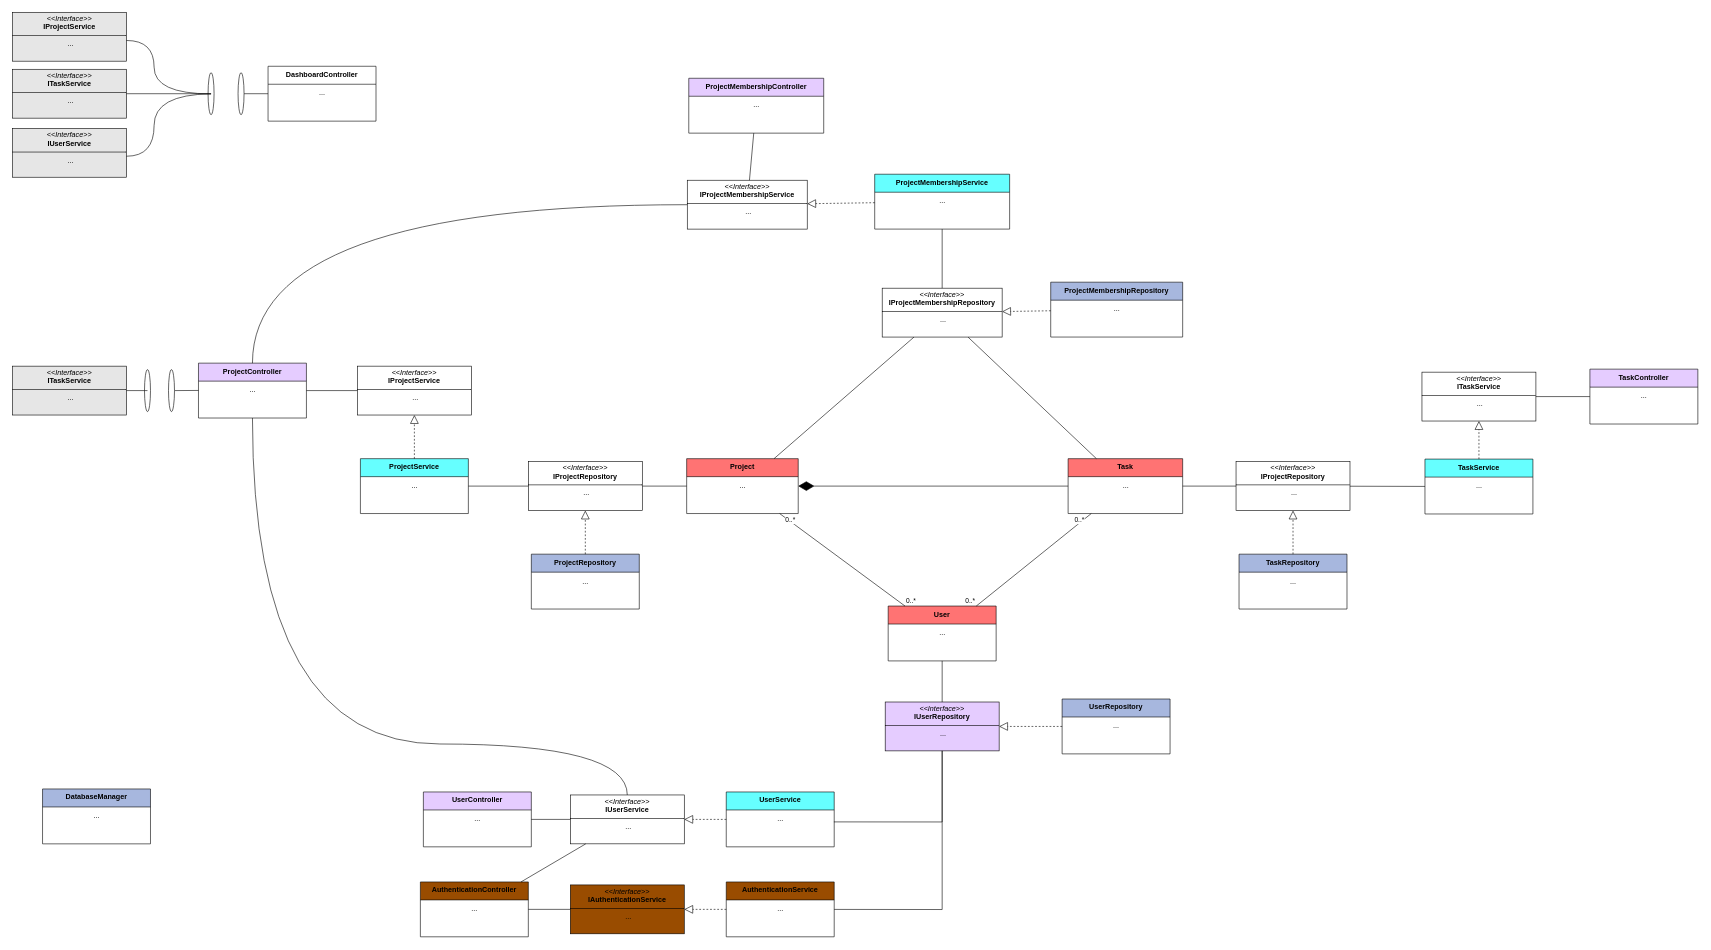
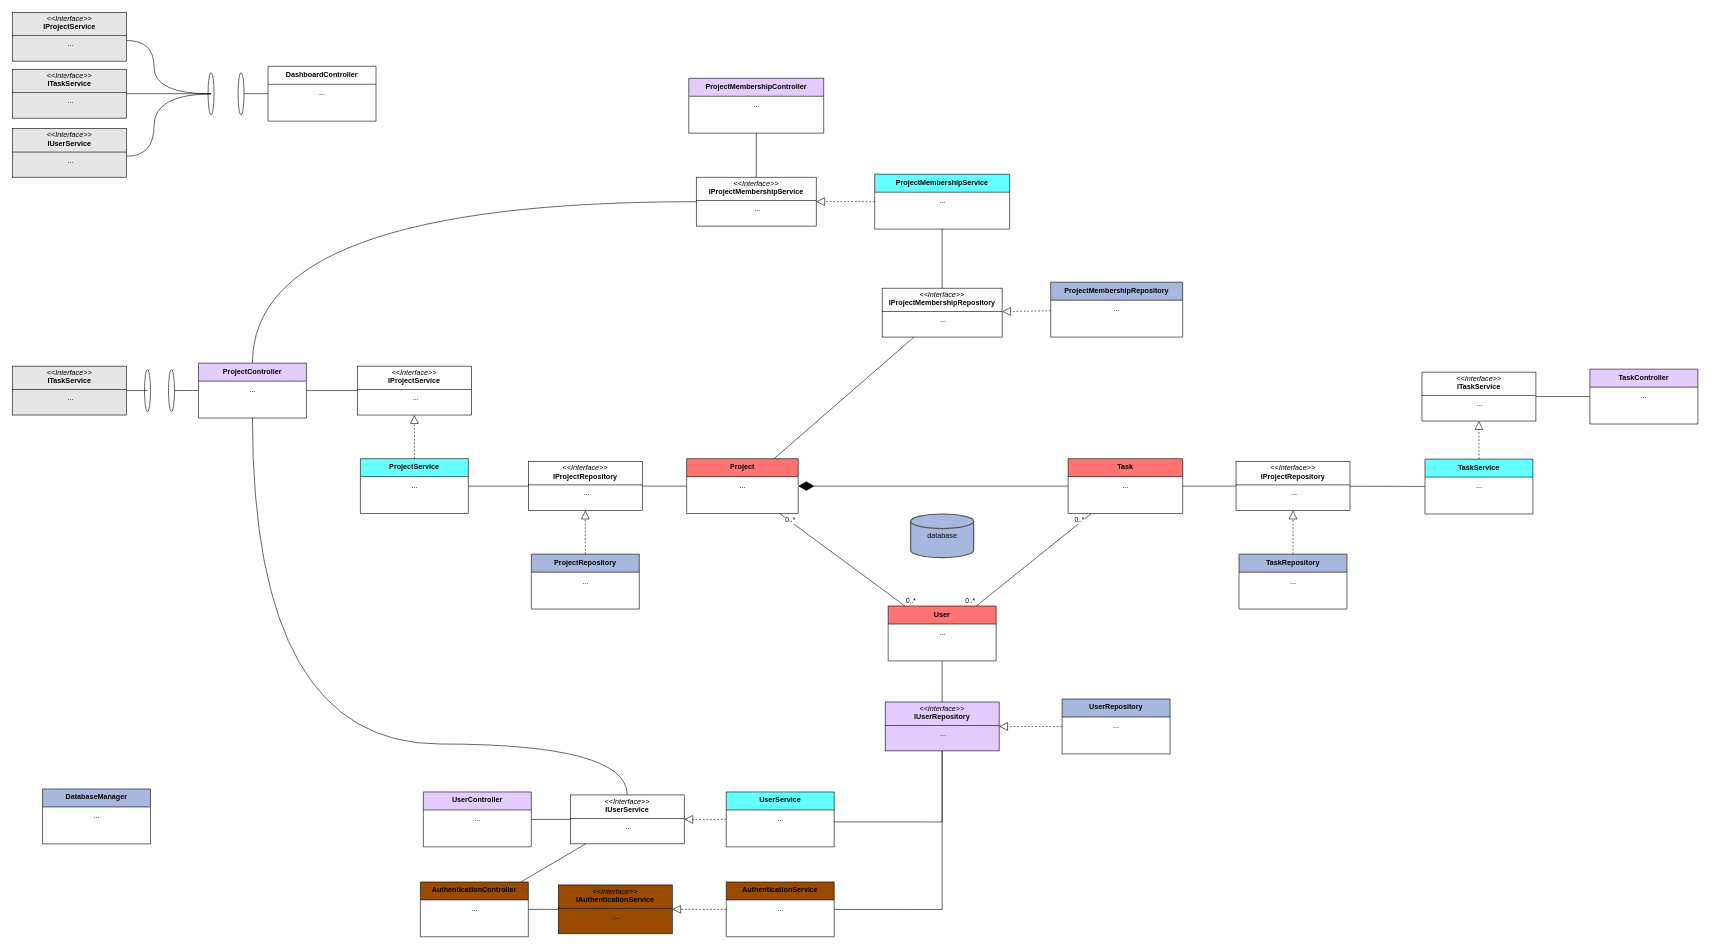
- <mxCell id="55" value="&lt;p style=&quot;margin:0px;margin-top:4px;text-align:center;&quot;&gt;&lt;i&gt;&amp;lt;&amp;lt;Interface&amp;gt;&amp;gt;&lt;/i&gt;&lt;br&gt;&lt;b&gt;IProjectMembershipService&lt;/b&gt;&lt;/p&gt;&lt;hr size=&quot;1&quot; style=&quot;border-style:solid;&quot;&gt;&lt;p style=&quot;text-align: center; margin: 0px 0px 0px 4px;&quot;&gt;...&lt;/p&gt;" style="verticalAlign=top;align=left;overflow=fill;html=1;whiteSpace=wrap;" vertex="1" parent="1"><mxGeometry x="1145" y="300" width="200" height="81.5" as="geometry" /></mxCell>
+ <mxCell id="55" value="&lt;p style=&quot;margin:0px;margin-top:4px;text-align:center;&quot;&gt;&lt;i&gt;&amp;lt;&amp;lt;Interface&amp;gt;&amp;gt;&lt;/i&gt;&lt;br&gt;&lt;b&gt;IProjectMembershipService&lt;/b&gt;&lt;/p&gt;&lt;hr size=&quot;1&quot; style=&quot;border-style:solid;&quot;&gt;&lt;p style=&quot;text-align: center; margin: 0px 0px 0px 4px;&quot;&gt;...&lt;/p&gt;" style="verticalAlign=top;align=left;overflow=fill;html=1;whiteSpace=wrap;" vertex="1" parent="1"><mxGeometry x="1160" y="295" width="200" height="81.5" as="geometry" /></mxCell>
- <mxCell id="26" value="" style="endArrow=none;html=1;rounded=0;" edge="1" parent="1" source="2" target="32"><mxGeometry width="50" height="50" relative="1" as="geometry"><mxPoint x="1312" y="776" as="sourcePoint" /><mxPoint x="1496" y="660" as="targetPoint" /></mxGeometry></mxCell>
+ <mxCell id="41" value="database" style="strokeWidth=2;html=1;shape=mxgraph.flowchart.database;whiteSpace=wrap;fillColor=#A7B7DE;strokeColor=#575757;" vertex="1" parent="1"><mxGeometry x="1517.5" y="856.5" width="105" height="72.75" as="geometry" /></mxCell>
- <mxCell id="60" value="&lt;p style=&quot;margin:0px;margin-top:4px;text-align:center;&quot;&gt;&lt;i&gt;&amp;lt;&amp;lt;Interface&amp;gt;&amp;gt;&lt;/i&gt;&lt;br&gt;&lt;b&gt;IAuthenticationService&lt;/b&gt;&lt;/p&gt;&lt;hr size=&quot;1&quot; style=&quot;border-style:solid;&quot;&gt;&lt;p style=&quot;text-align: center; margin: 0px 0px 0px 4px;&quot;&gt;...&lt;/p&gt;" style="verticalAlign=top;align=left;overflow=fill;html=1;whiteSpace=wrap;fillColor=#994C00;" vertex="1" parent="1"><mxGeometry x="950" y="1475" width="190" height="81.5" as="geometry" /></mxCell>
+ <mxCell id="60" value="&lt;p style=&quot;margin:0px;margin-top:4px;text-align:center;&quot;&gt;&lt;i&gt;&amp;lt;&amp;lt;Interface&amp;gt;&amp;gt;&lt;/i&gt;&lt;br&gt;&lt;b&gt;IAuthenticationService&lt;/b&gt;&lt;/p&gt;&lt;hr size=&quot;1&quot; style=&quot;border-style:solid;&quot;&gt;&lt;p style=&quot;text-align: center; margin: 0px 0px 0px 4px;&quot;&gt;...&lt;/p&gt;" style="verticalAlign=top;align=left;overflow=fill;html=1;whiteSpace=wrap;fillColor=#994C00;" vertex="1" parent="1"><mxGeometry x="930" y="1475" width="190" height="81.5" as="geometry" /></mxCell>
